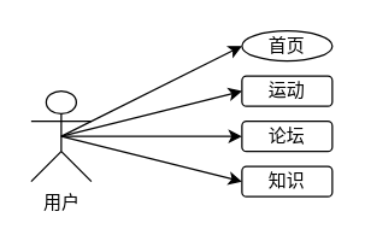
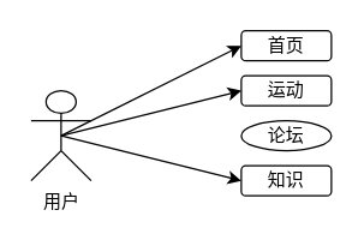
- <mxCell id="3" value="首页" style="ellipse;whiteSpace=wrap;html=1;" vertex="1" parent="1"><mxGeometry x="160" y="20" width="60" height="20" as="geometry" /></mxCell>
+ <mxCell id="3" value="首页" style="rounded=1;whiteSpace=wrap;html=1;" vertex="1" parent="1"><mxGeometry x="160" y="20" width="60" height="20" as="geometry" /></mxCell>
- <mxCell id="9" value="" style="endArrow=classic;html=1;rounded=0;entryX=0;entryY=0.5;entryDx=0;entryDy=0;exitX=0.5;exitY=0.5;exitDx=0;exitDy=0;exitPerimeter=0;" edge="1" parent="1" source="2" target="5"><mxGeometry width="50" height="50" relative="1" as="geometry"><mxPoint x="40" y="100" as="sourcePoint" /><mxPoint x="170" y="70" as="targetPoint" /></mxGeometry></mxCell>
- <mxCell id="5" value="论坛" style="rounded=1;whiteSpace=wrap;html=1;" vertex="1" parent="1"><mxGeometry x="160" y="80" width="60" height="20" as="geometry" /></mxCell>
+ <mxCell id="5" value="论坛" style="ellipse;whiteSpace=wrap;html=1;" vertex="1" parent="1"><mxGeometry x="160" y="80" width="60" height="20" as="geometry" /></mxCell>
